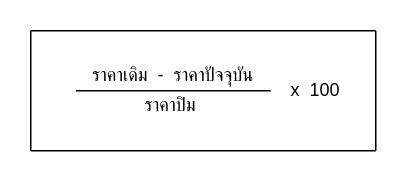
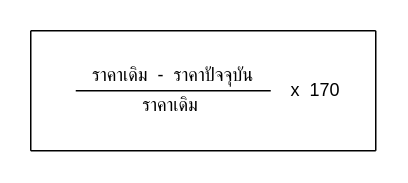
- <mxCell id="5" value="x&amp;nbsp; 100" style="text;html=1;strokeColor=none;fillColor=none;align=center;verticalAlign=middle;whiteSpace=wrap;rounded=0;" vertex="1" parent="1"><mxGeometry x="190" y="50" width="40" height="20" as="geometry" /></mxCell>
+ <mxCell id="5" value="x&amp;nbsp; 170" style="text;html=1;strokeColor=none;fillColor=none;align=center;verticalAlign=middle;whiteSpace=wrap;rounded=0;" vertex="1" parent="1"><mxGeometry x="190" y="50" width="40" height="20" as="geometry" /></mxCell>
- <mxCell id="4" value="ราคาปิม&amp;nbsp;" style="text;html=1;strokeColor=none;fillColor=none;align=center;verticalAlign=middle;whiteSpace=wrap;rounded=0;" vertex="1" parent="1"><mxGeometry x="40" y="60" width="150" height="20" as="geometry" /></mxCell>
+ <mxCell id="4" value="ราคาเดิม&amp;nbsp;" style="text;html=1;strokeColor=none;fillColor=none;align=center;verticalAlign=middle;whiteSpace=wrap;rounded=0;" vertex="1" parent="1"><mxGeometry x="40" y="60" width="150" height="20" as="geometry" /></mxCell>
